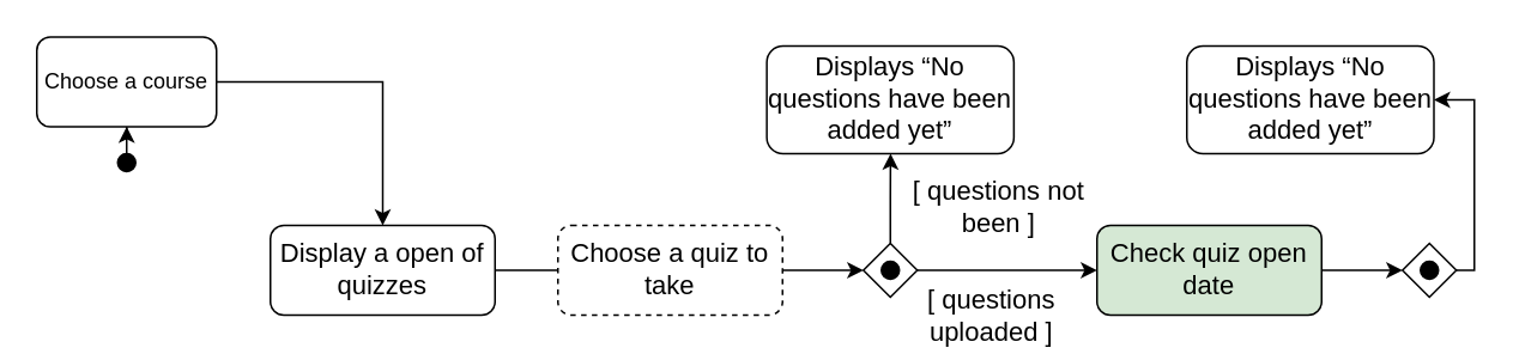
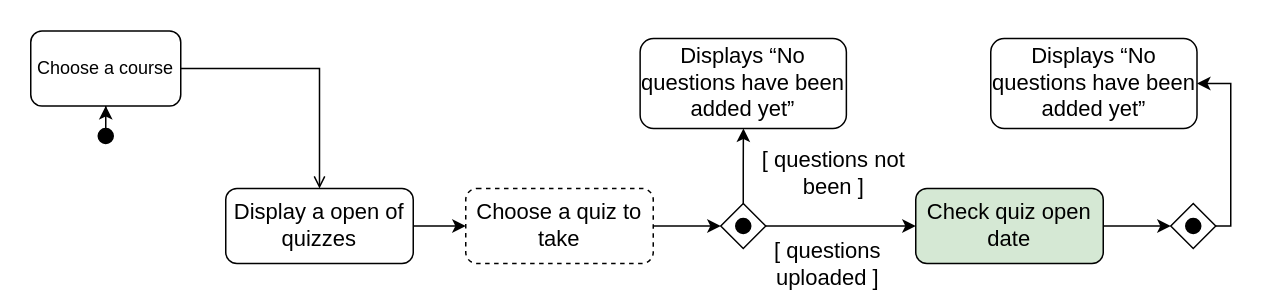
- <mxCell id="4" value="" style="edgeStyle=orthogonalEdgeStyle;rounded=0;orthogonalLoop=1;jettySize=auto;html=1;" parent="1" source="5" target="7" edge="1"><mxGeometry relative="1" as="geometry" /></mxCell>
+ <mxCell id="4" value="" style="edgeStyle=orthogonalEdgeStyle;rounded=0;orthogonalLoop=1;jettySize=auto;html=1;endArrow=open;" parent="1" source="5" target="7" edge="1"><mxGeometry relative="1" as="geometry" /></mxCell>
- <mxCell id="6" value="" style="edgeStyle=orthogonalEdgeStyle;rounded=0;orthogonalLoop=1;jettySize=auto;html=1;endArrow=none;" parent="1" source="7" target="9" edge="1"><mxGeometry relative="1" as="geometry" /></mxCell>
+ <mxCell id="6" value="" style="edgeStyle=orthogonalEdgeStyle;rounded=0;orthogonalLoop=1;jettySize=auto;html=1;" parent="1" source="7" target="9" edge="1"><mxGeometry relative="1" as="geometry" /></mxCell>
